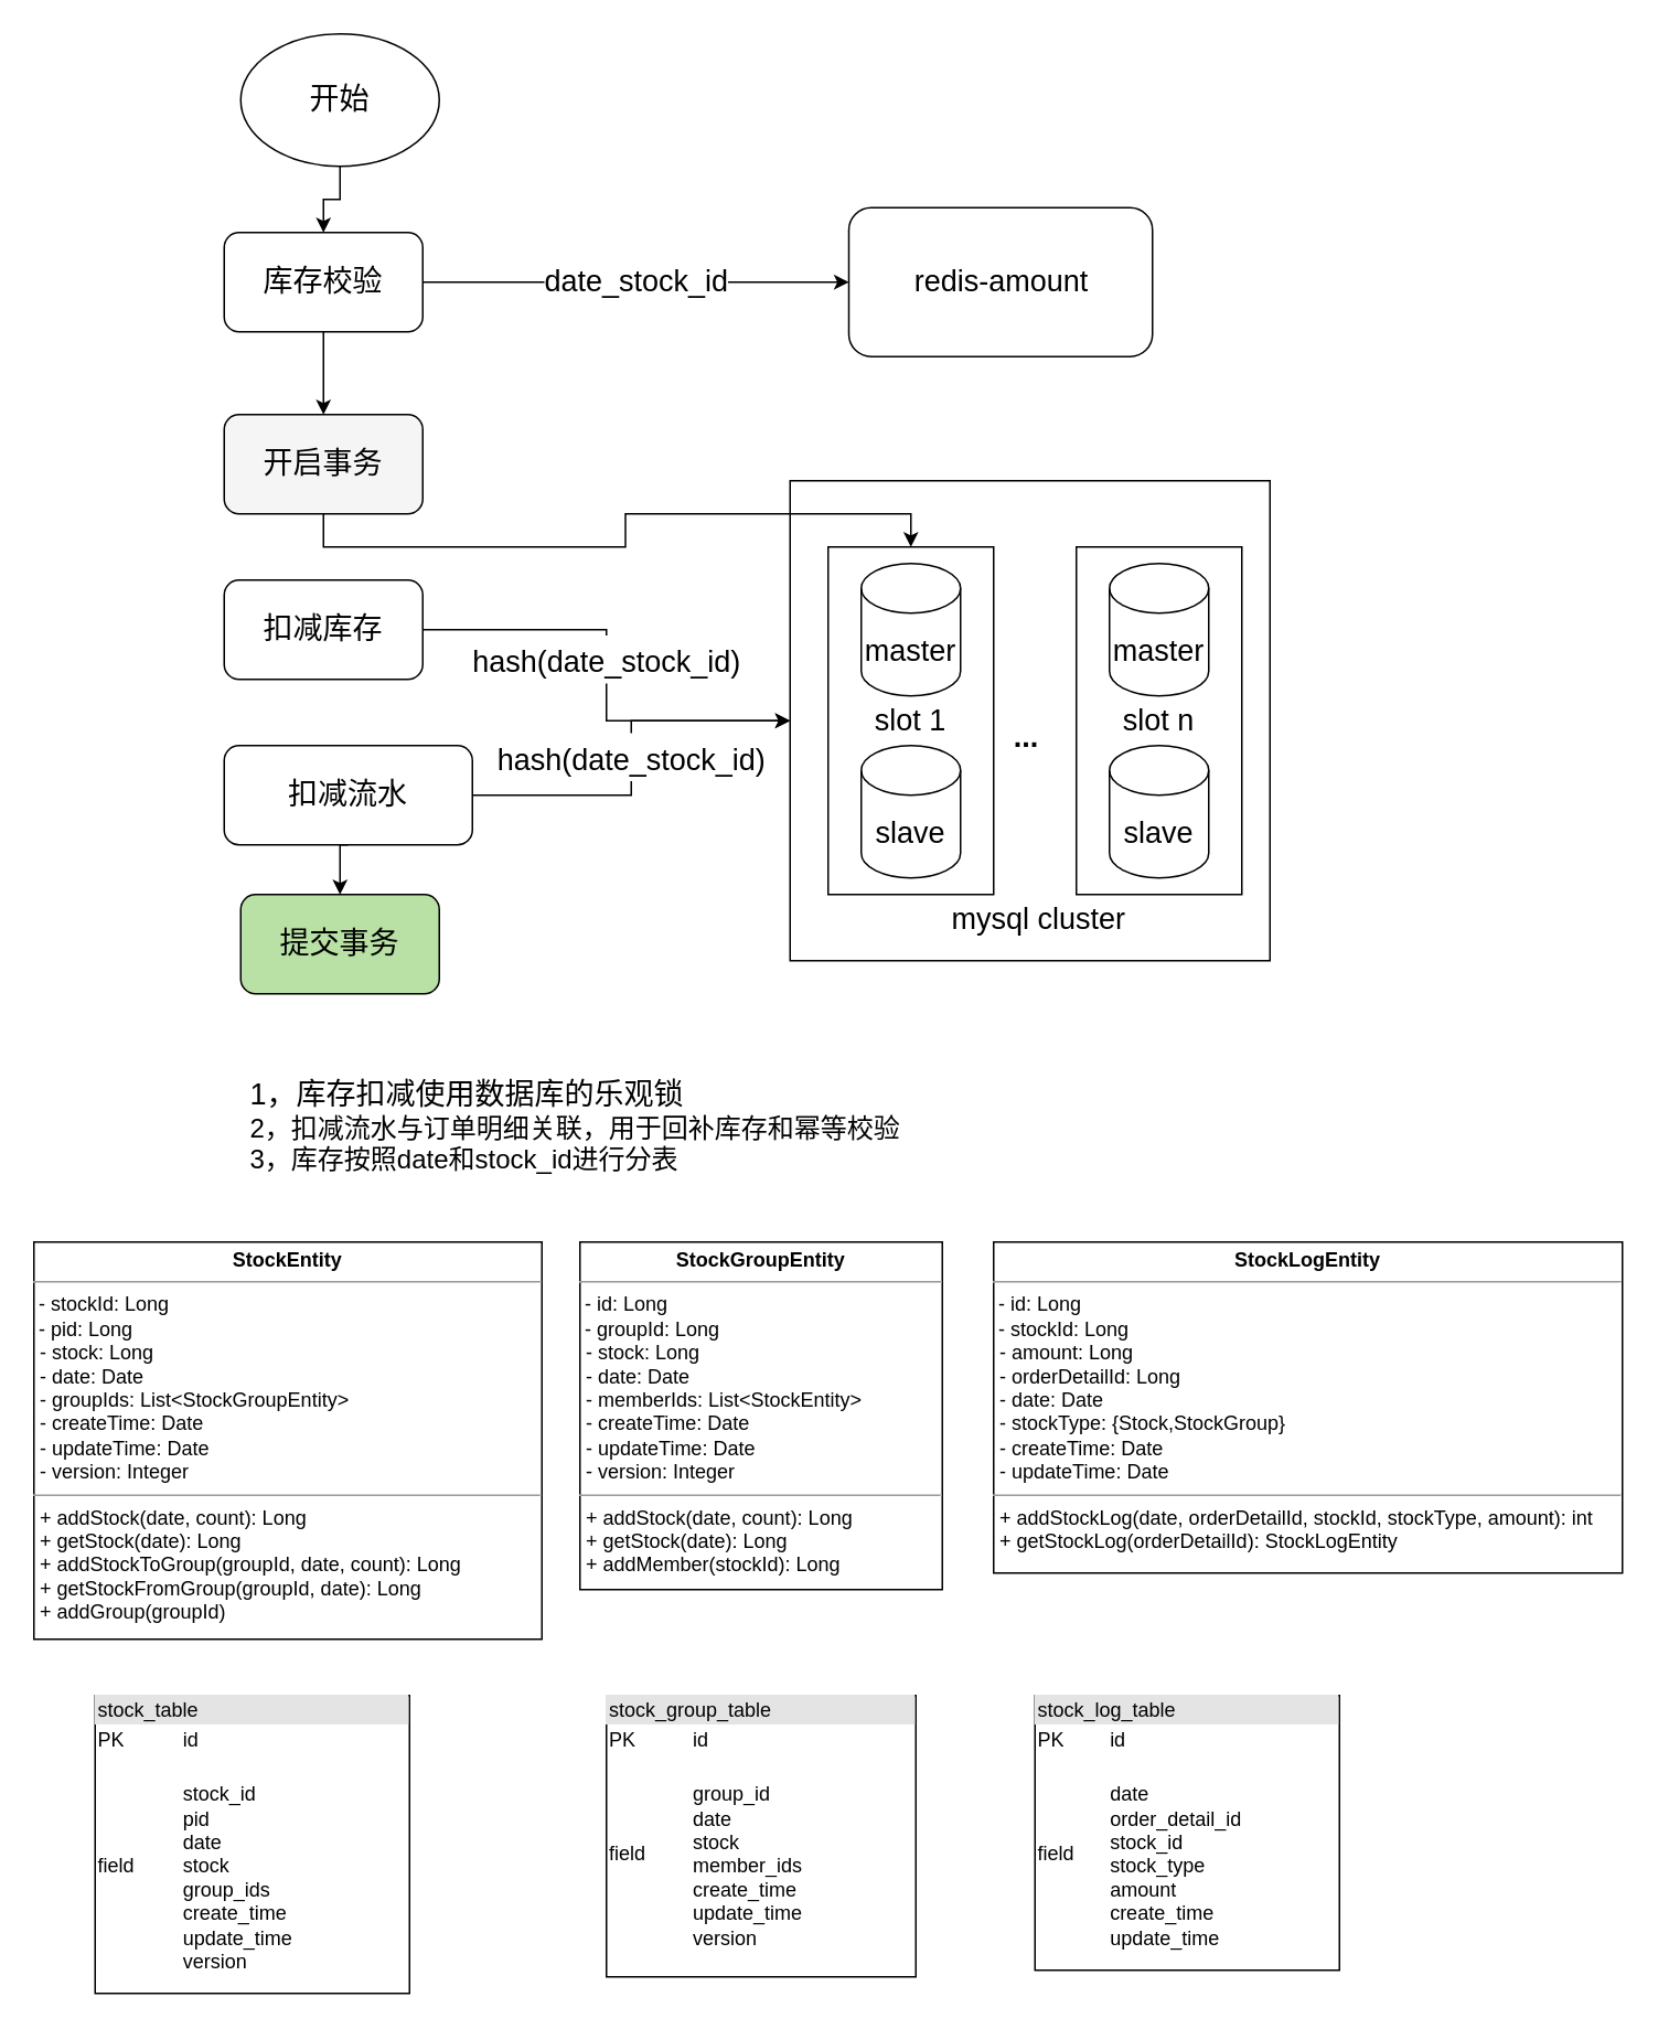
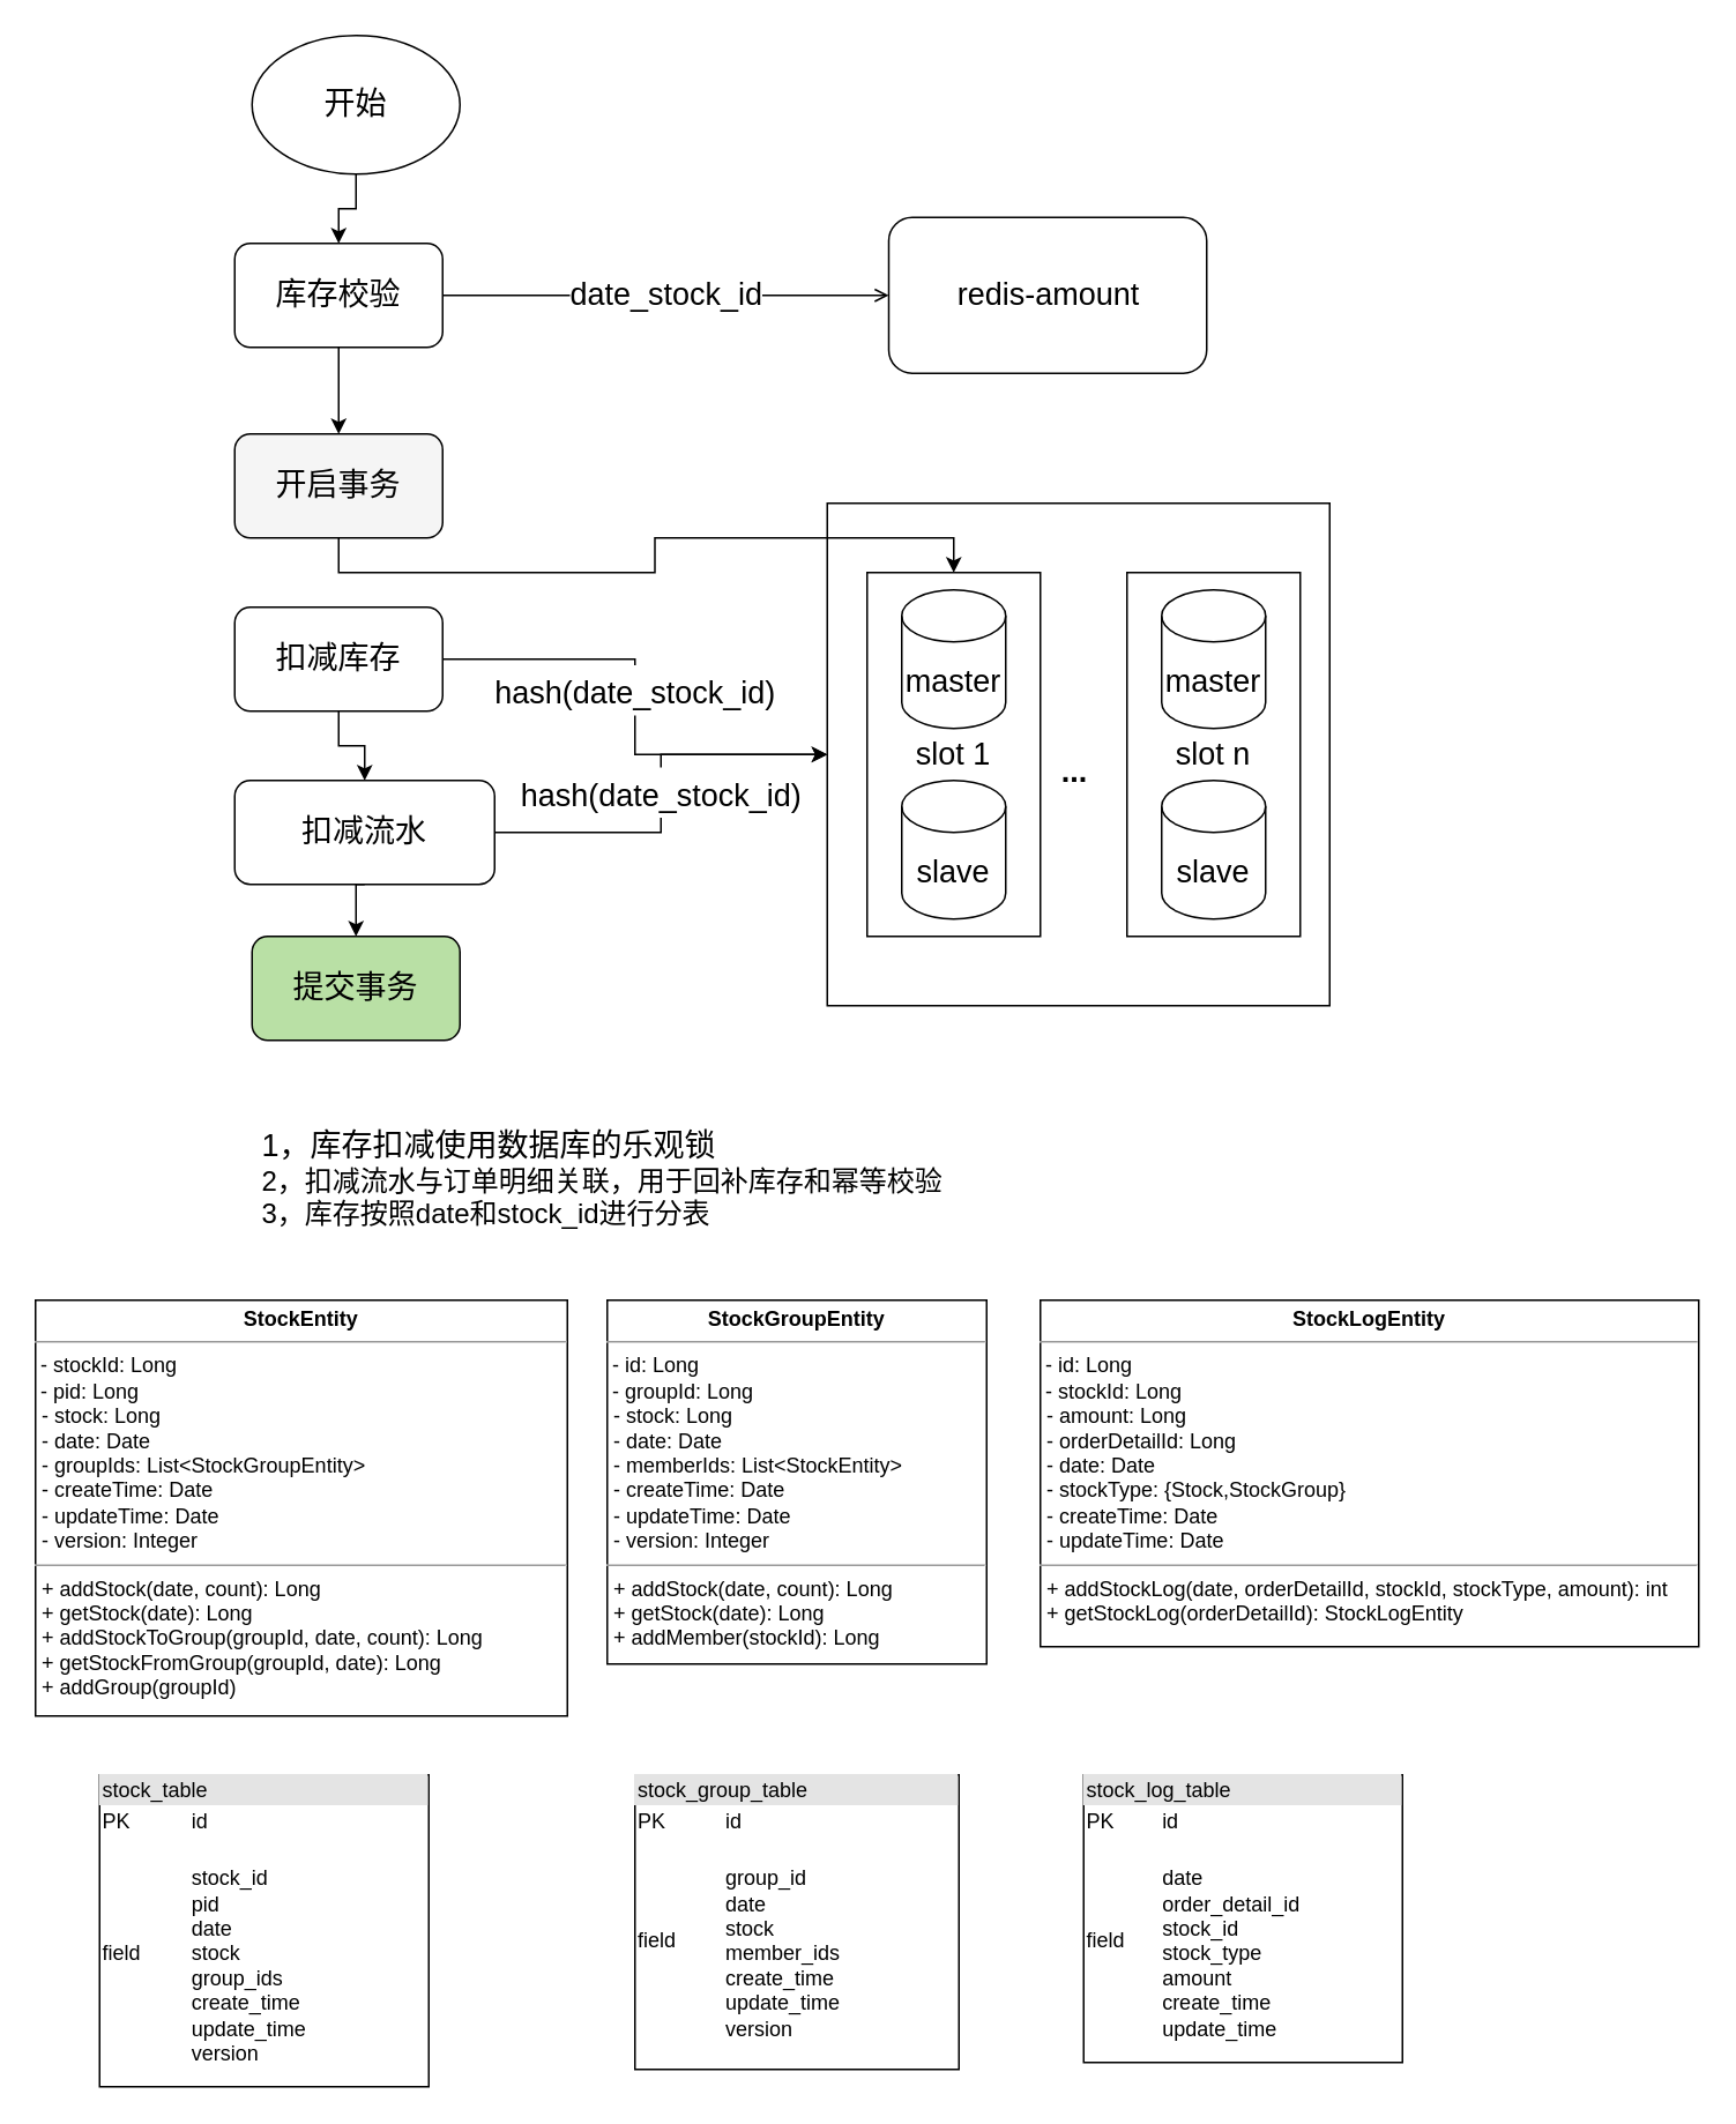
- <mxCell id="11" value="date_stock_id" style="edgeStyle=orthogonalEdgeStyle;rounded=0;orthogonalLoop=1;jettySize=auto;html=1;exitX=1;exitY=0.5;exitDx=0;exitDy=0;fontSize=18;" parent="1" source="12" target="28" edge="1"><mxGeometry relative="1" as="geometry" /></mxCell>
+ <mxCell id="11" value="date_stock_id" style="edgeStyle=orthogonalEdgeStyle;rounded=0;orthogonalLoop=1;jettySize=auto;html=1;exitX=1;exitY=0.5;exitDx=0;exitDy=0;fontSize=18;endArrow=open;" parent="1" source="12" target="28" edge="1"><mxGeometry relative="1" as="geometry" /></mxCell>
+ <mxCell id="16" style="edgeStyle=orthogonalEdgeStyle;rounded=0;orthogonalLoop=1;jettySize=auto;html=1;exitX=0.5;exitY=1;exitDx=0;exitDy=0;fontSize=18;" parent="1" source="17" target="20" edge="1"><mxGeometry relative="1" as="geometry" /></mxCell>
- <mxCell id="30" value="mysql cluster" style="text;html=1;strokeColor=none;fillColor=none;align=center;verticalAlign=middle;whiteSpace=wrap;rounded=0;fontSize=18;" vertex="1" parent="1"><mxGeometry x="559" y="540" width="137" height="30" as="geometry" /></mxCell>
